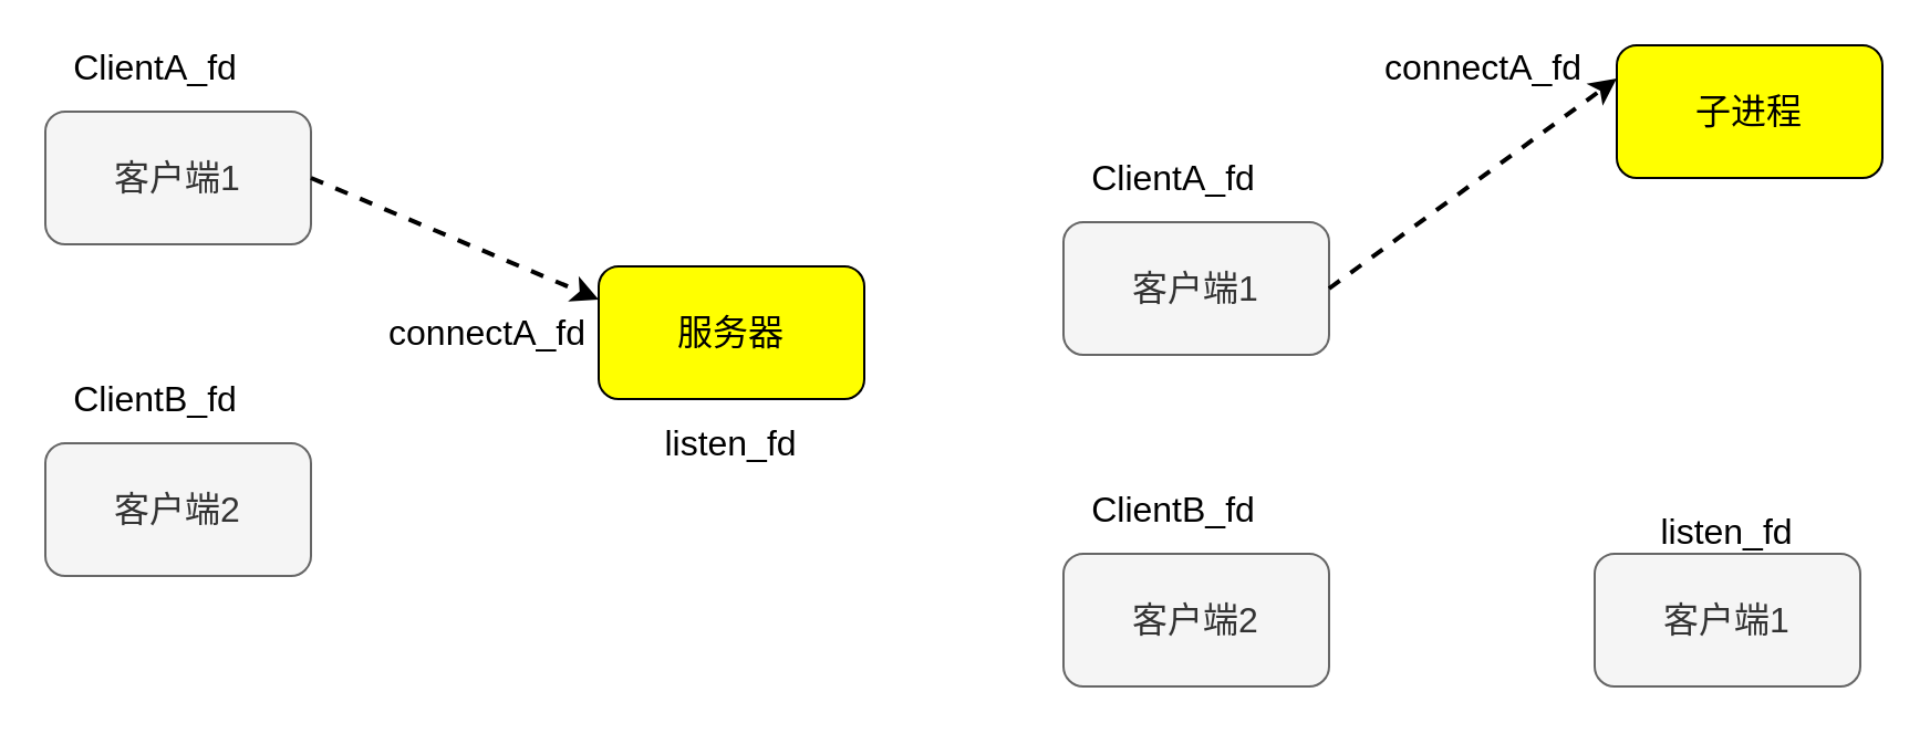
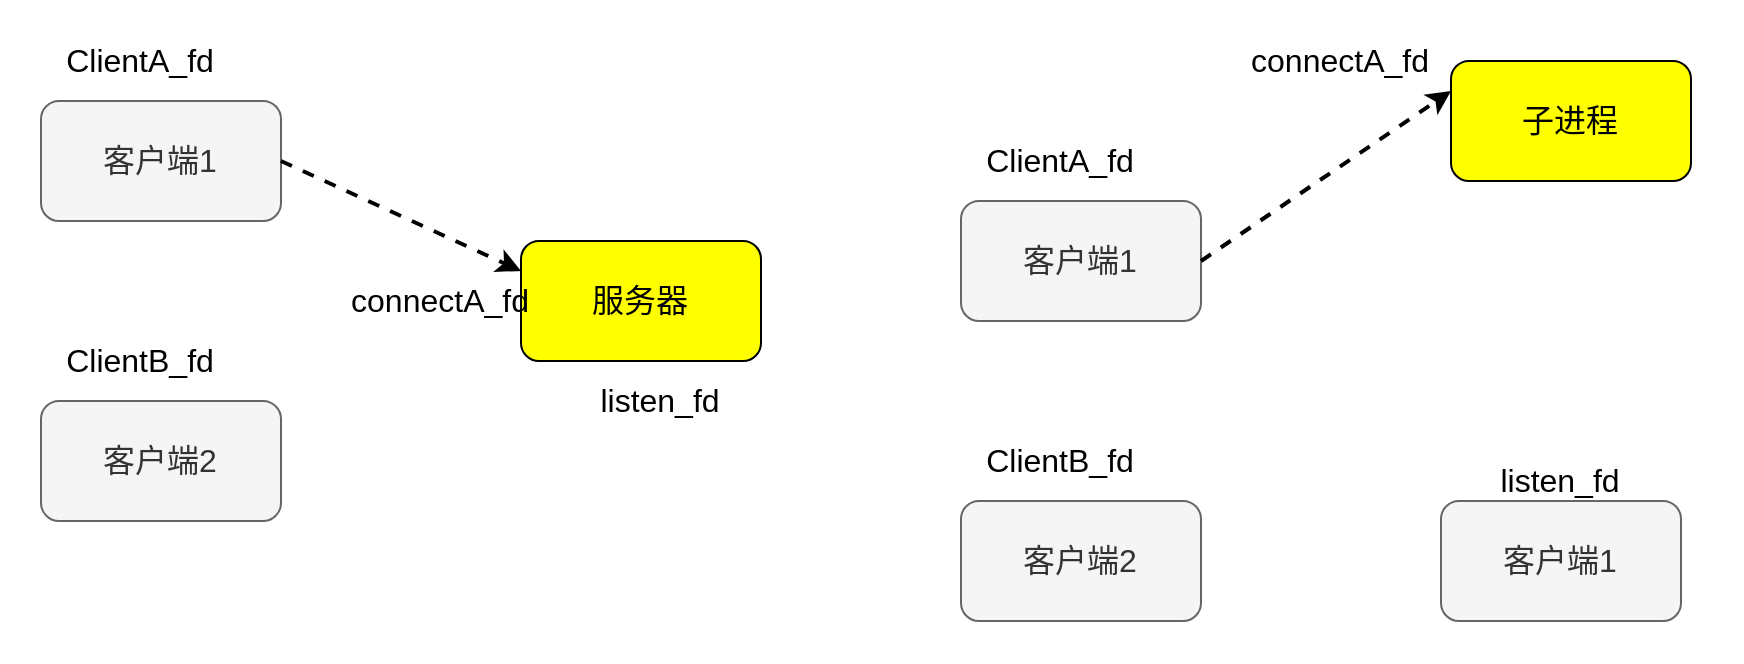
- <mxCell id="4" value="子进程" style="rounded=1;whiteSpace=wrap;html=1;fontSize=16;fillColor=#FFFF00;" vertex="1" parent="1"><mxGeometry x="730" y="20" width="120" height="60" as="geometry" /></mxCell>
+ <mxCell id="4" value="子进程" style="rounded=1;whiteSpace=wrap;html=1;fontSize=16;fillColor=#FFFF00;" vertex="1" parent="1"><mxGeometry x="725" y="30" width="120" height="60" as="geometry" /></mxCell>
- <mxCell id="13" value="服务器" style="rounded=1;whiteSpace=wrap;html=1;fontSize=16;fillColor=#FFFF00;" vertex="1" parent="1"><mxGeometry x="270" y="120" width="120" height="60" as="geometry" /></mxCell>
+ <mxCell id="13" value="服务器" style="rounded=1;whiteSpace=wrap;html=1;fontSize=16;fillColor=#FFFF00;" vertex="1" parent="1"><mxGeometry x="260" y="120" width="120" height="60" as="geometry" /></mxCell>
